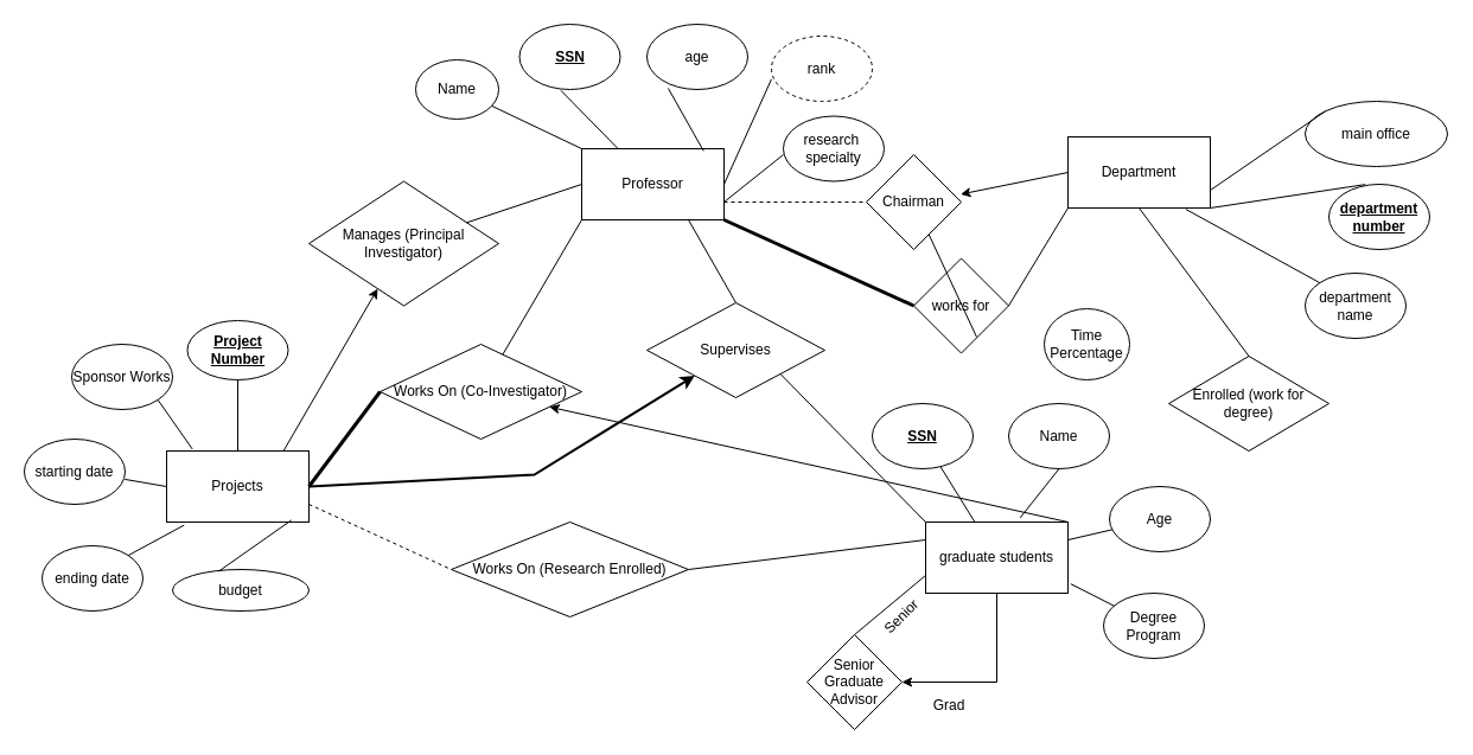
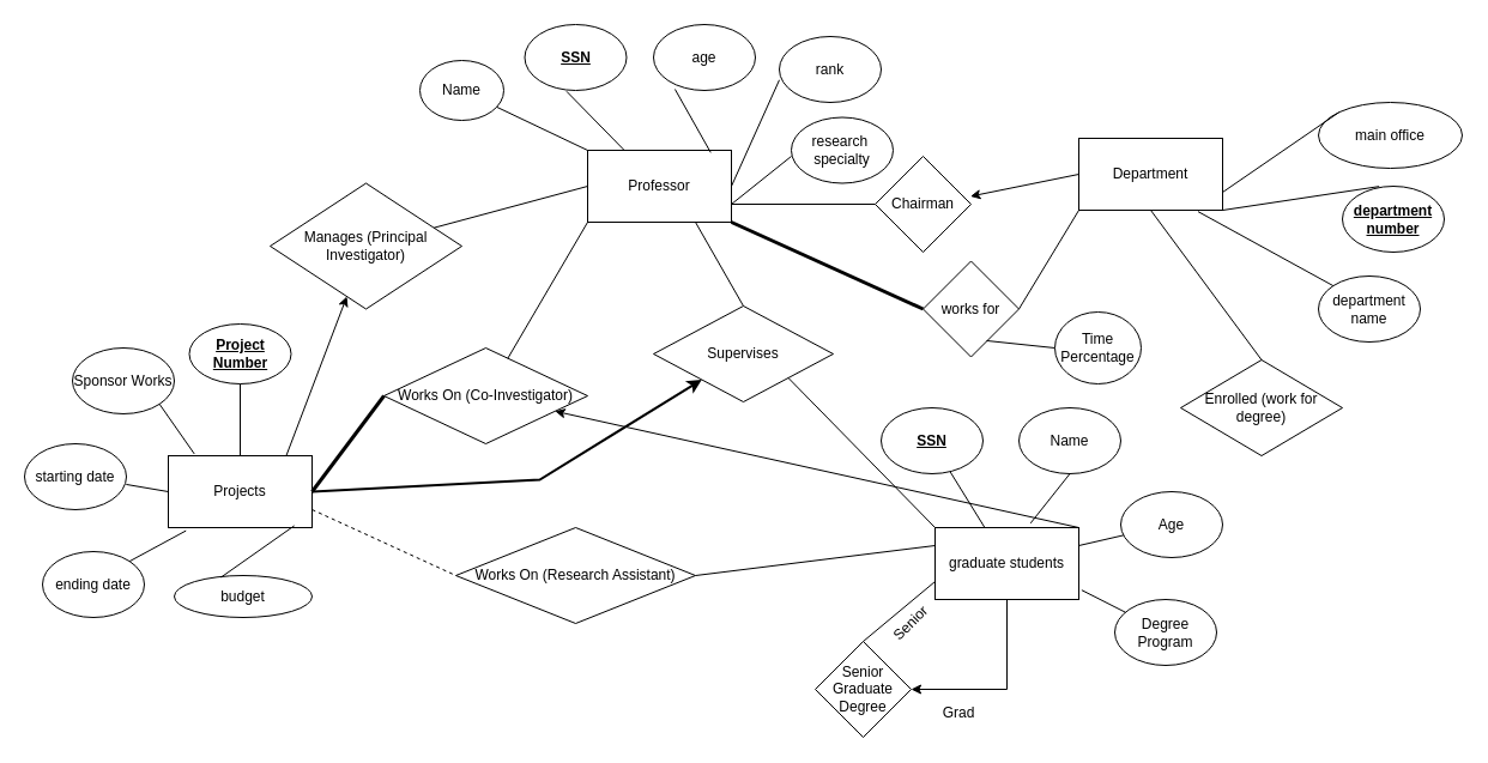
- <mxCell id="6" value="rank" style="ellipse;whiteSpace=wrap;html=1;dashed=1;" parent="1" vertex="1"><mxGeometry x="650" y="30" width="85" height="55" as="geometry" /></mxCell>
+ <mxCell id="6" value="rank" style="ellipse;whiteSpace=wrap;html=1;" parent="1" vertex="1"><mxGeometry x="650" y="30" width="85" height="55" as="geometry" /></mxCell>
- <mxCell id="66" value="" style="endArrow=none;html=1;rounded=0;exitX=1;exitY=0.75;exitDx=0;exitDy=0;entryX=0;entryY=0.5;entryDx=0;entryDy=0;dashed=1;" edge="1" parent="1" source="2" target="59"><mxGeometry width="50" height="50" relative="1" as="geometry"><mxPoint x="670" y="200" as="sourcePoint" /><mxPoint x="720" y="150" as="targetPoint" /></mxGeometry></mxCell>
+ <mxCell id="66" value="" style="endArrow=none;html=1;rounded=0;exitX=1;exitY=0.75;exitDx=0;exitDy=0;entryX=0;entryY=0.5;entryDx=0;entryDy=0;" edge="1" parent="1" source="2" target="59"><mxGeometry width="50" height="50" relative="1" as="geometry"><mxPoint x="670" y="200" as="sourcePoint" /><mxPoint x="720" y="150" as="targetPoint" /></mxGeometry></mxCell>
- <mxCell id="40" value="Manages (Principal&lt;br&gt;Investigator)" style="rhombus;whiteSpace=wrap;html=1;" parent="1" vertex="1"><mxGeometry x="260" y="152.5" width="160" height="105" as="geometry" /></mxCell>
+ <mxCell id="40" value="Manages (Principal&lt;br&gt;Investigator)" style="rhombus;whiteSpace=wrap;html=1;" parent="1" vertex="1"><mxGeometry x="225" y="152.5" width="160" height="105" as="geometry" /></mxCell>
- <mxCell id="54" value="" style="endArrow=none;html=1;rounded=0;exitX=0.663;exitY=0.831;exitDx=0;exitDy=0;exitPerimeter=0;" parent="1" source="51" target="59" edge="1"><mxGeometry width="50" height="50" relative="1" as="geometry"><mxPoint x="890" y="310" as="sourcePoint" /><mxPoint x="920" y="284" as="targetPoint" /></mxGeometry></mxCell>
+ <mxCell id="54" value="" style="endArrow=none;html=1;rounded=0;exitX=0.663;exitY=0.831;exitDx=0;exitDy=0;exitPerimeter=0;entryX=0;entryY=0.5;entryDx=0;entryDy=0;" parent="1" source="51" target="55" edge="1"><mxGeometry width="50" height="50" relative="1" as="geometry"><mxPoint x="890" y="310" as="sourcePoint" /><mxPoint x="920" y="284" as="targetPoint" /></mxGeometry></mxCell>
- <mxCell id="46" value="Works On (Research Enrolled)" style="rhombus;whiteSpace=wrap;html=1;" parent="1" vertex="1"><mxGeometry x="380" y="440" width="200" height="80" as="geometry" /></mxCell>
+ <mxCell id="46" value="Works On (Research Assistant)" style="rhombus;whiteSpace=wrap;html=1;" parent="1" vertex="1"><mxGeometry x="380" y="440" width="200" height="80" as="geometry" /></mxCell>
- <mxCell id="61" value="Senior Graduate Advisor" style="rhombus;whiteSpace=wrap;html=1;" parent="1" vertex="1"><mxGeometry x="680" y="535" width="80" height="80" as="geometry" /></mxCell>
+ <mxCell id="61" value="Senior Graduate Degree" style="rhombus;whiteSpace=wrap;html=1;" parent="1" vertex="1"><mxGeometry x="680" y="535" width="80" height="80" as="geometry" /></mxCell>
